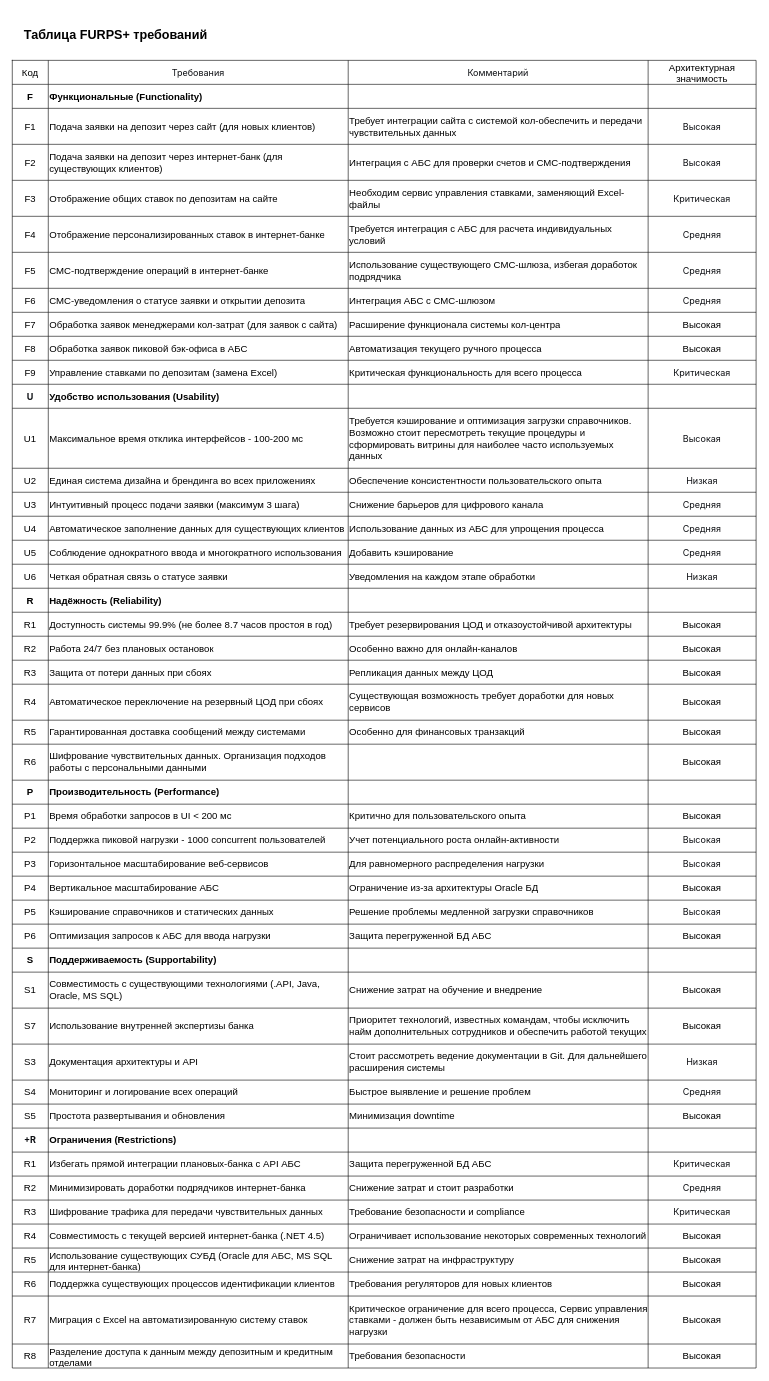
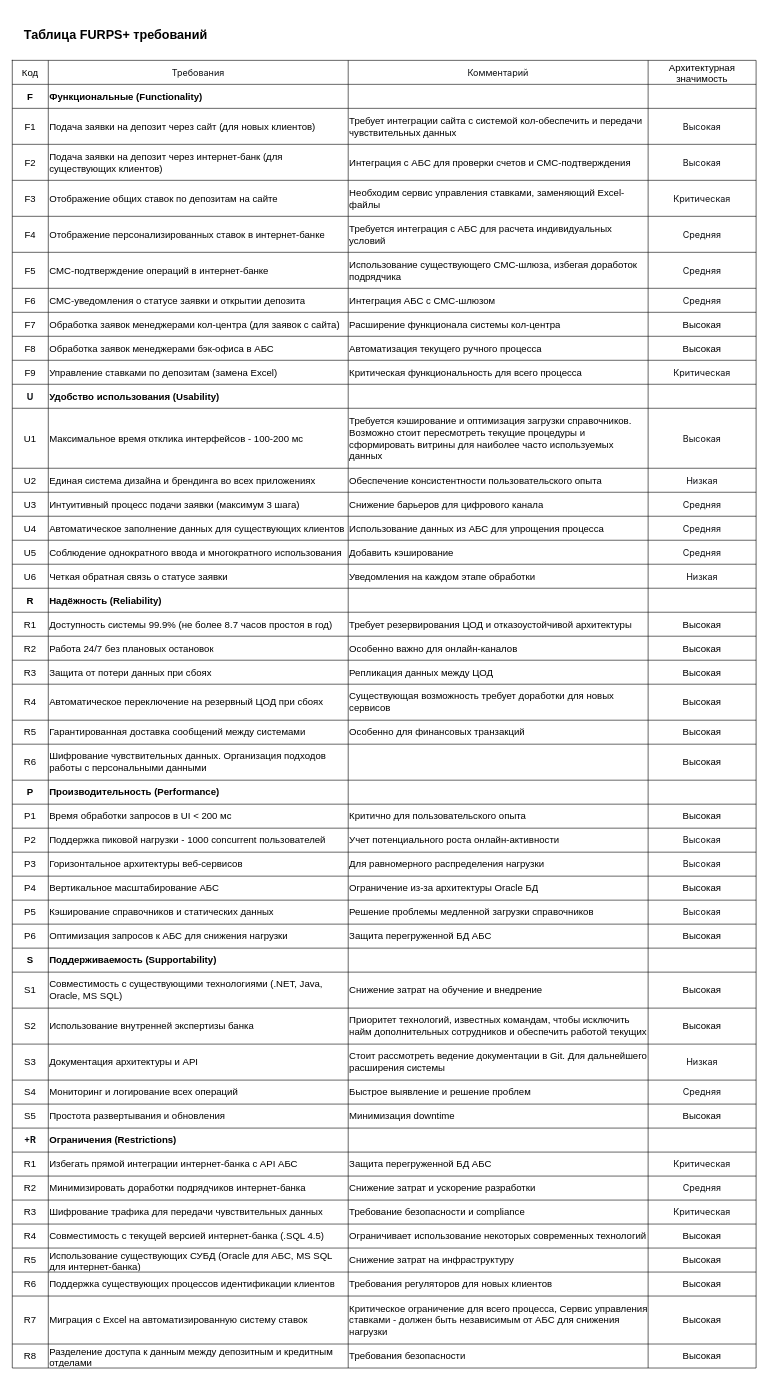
- <mxCell id="45" value="Обработка заявок менеджерами кол-затрат (для заявок с сайта)" style="shape=partialRectangle;whiteSpace=wrap;connectable=0;strokeColor=inherit;overflow=hidden;fillColor=none;top=0;left=0;bottom=0;right=0;pointerEvents=1;fontSize=16;labelBackgroundColor=none;fontFamily=Helvetica;align=left;verticalAlign=middle;" vertex="1" parent="43"><mxGeometry x="60" width="500" height="40" as="geometry"><mxRectangle width="500" height="40" as="alternateBounds" /></mxGeometry></mxCell>
+ <mxCell id="45" value="Обработка заявок менеджерами кол-центра (для заявок с сайта)" style="shape=partialRectangle;whiteSpace=wrap;connectable=0;strokeColor=inherit;overflow=hidden;fillColor=none;top=0;left=0;bottom=0;right=0;pointerEvents=1;fontSize=16;labelBackgroundColor=none;fontFamily=Helvetica;align=left;verticalAlign=middle;" vertex="1" parent="43"><mxGeometry x="60" width="500" height="40" as="geometry"><mxRectangle width="500" height="40" as="alternateBounds" /></mxGeometry></mxCell>
- <mxCell id="50" value="Обработка заявок пиковой бэк-офиса в АБС" style="shape=partialRectangle;whiteSpace=wrap;connectable=0;strokeColor=inherit;overflow=hidden;fillColor=none;top=0;left=0;bottom=0;right=0;pointerEvents=1;fontSize=16;labelBackgroundColor=none;fontFamily=Helvetica;align=left;verticalAlign=middle;" vertex="1" parent="48"><mxGeometry x="60" width="500" height="40" as="geometry"><mxRectangle width="500" height="40" as="alternateBounds" /></mxGeometry></mxCell>
+ <mxCell id="50" value="Обработка заявок менеджерами бэк-офиса в АБС" style="shape=partialRectangle;whiteSpace=wrap;connectable=0;strokeColor=inherit;overflow=hidden;fillColor=none;top=0;left=0;bottom=0;right=0;pointerEvents=1;fontSize=16;labelBackgroundColor=none;fontFamily=Helvetica;align=left;verticalAlign=middle;" vertex="1" parent="48"><mxGeometry x="60" width="500" height="40" as="geometry"><mxRectangle width="500" height="40" as="alternateBounds" /></mxGeometry></mxCell>
- <mxCell id="145" value="Горизонтальное масштабирование веб-сервисов" style="shape=partialRectangle;whiteSpace=wrap;connectable=0;strokeColor=inherit;overflow=hidden;fillColor=none;top=0;left=0;bottom=0;right=0;pointerEvents=1;fontSize=16;labelBackgroundColor=none;fontFamily=Helvetica;align=left;verticalAlign=middle;" vertex="1" parent="143"><mxGeometry x="60" width="500" height="40" as="geometry"><mxRectangle width="500" height="40" as="alternateBounds" /></mxGeometry></mxCell>
+ <mxCell id="145" value="Горизонтальное архитектуры веб-сервисов" style="shape=partialRectangle;whiteSpace=wrap;connectable=0;strokeColor=inherit;overflow=hidden;fillColor=none;top=0;left=0;bottom=0;right=0;pointerEvents=1;fontSize=16;labelBackgroundColor=none;fontFamily=Helvetica;align=left;verticalAlign=middle;" vertex="1" parent="143"><mxGeometry x="60" width="500" height="40" as="geometry"><mxRectangle width="500" height="40" as="alternateBounds" /></mxGeometry></mxCell>
- <mxCell id="160" value="Оптимизация запросов к АБС для ввода нагрузки" style="shape=partialRectangle;whiteSpace=wrap;connectable=0;strokeColor=inherit;overflow=hidden;fillColor=none;top=0;left=0;bottom=0;right=0;pointerEvents=1;fontSize=16;labelBackgroundColor=none;fontFamily=Helvetica;align=left;verticalAlign=middle;" vertex="1" parent="158"><mxGeometry x="60" width="500" height="40" as="geometry"><mxRectangle width="500" height="40" as="alternateBounds" /></mxGeometry></mxCell>
+ <mxCell id="160" value="Оптимизация запросов к АБС для снижения нагрузки" style="shape=partialRectangle;whiteSpace=wrap;connectable=0;strokeColor=inherit;overflow=hidden;fillColor=none;top=0;left=0;bottom=0;right=0;pointerEvents=1;fontSize=16;labelBackgroundColor=none;fontFamily=Helvetica;align=left;verticalAlign=middle;" vertex="1" parent="158"><mxGeometry x="60" width="500" height="40" as="geometry"><mxRectangle width="500" height="40" as="alternateBounds" /></mxGeometry></mxCell>
- <mxCell id="170" value="Совместимость с существующими технологиями (.API, Java, Oracle, MS SQL)" style="shape=partialRectangle;whiteSpace=wrap;connectable=0;strokeColor=inherit;overflow=hidden;fillColor=none;top=0;left=0;bottom=0;right=0;pointerEvents=1;fontSize=16;labelBackgroundColor=none;fontFamily=Helvetica;align=left;verticalAlign=middle;" vertex="1" parent="168"><mxGeometry x="60" width="500" height="60" as="geometry"><mxRectangle width="500" height="60" as="alternateBounds" /></mxGeometry></mxCell>
+ <mxCell id="170" value="Совместимость с существующими технологиями (.NET, Java, Oracle, MS SQL)" style="shape=partialRectangle;whiteSpace=wrap;connectable=0;strokeColor=inherit;overflow=hidden;fillColor=none;top=0;left=0;bottom=0;right=0;pointerEvents=1;fontSize=16;labelBackgroundColor=none;fontFamily=Helvetica;align=left;verticalAlign=middle;" vertex="1" parent="168"><mxGeometry x="60" width="500" height="60" as="geometry"><mxRectangle width="500" height="60" as="alternateBounds" /></mxGeometry></mxCell>
- <mxCell id="174" value="S7" style="shape=partialRectangle;html=1;whiteSpace=wrap;connectable=0;strokeColor=inherit;overflow=hidden;fillColor=none;top=0;left=0;bottom=0;right=0;pointerEvents=1;fontSize=16;" vertex="1" parent="173"><mxGeometry width="60" height="60" as="geometry"><mxRectangle width="60" height="60" as="alternateBounds" /></mxGeometry></mxCell>
+ <mxCell id="174" value="S2" style="shape=partialRectangle;html=1;whiteSpace=wrap;connectable=0;strokeColor=inherit;overflow=hidden;fillColor=none;top=0;left=0;bottom=0;right=0;pointerEvents=1;fontSize=16;" vertex="1" parent="173"><mxGeometry width="60" height="60" as="geometry"><mxRectangle width="60" height="60" as="alternateBounds" /></mxGeometry></mxCell>
- <mxCell id="200" value="Избегать прямой интеграции плановых-банка с API АБС" style="shape=partialRectangle;whiteSpace=wrap;connectable=0;strokeColor=inherit;overflow=hidden;fillColor=none;top=0;left=0;bottom=0;right=0;pointerEvents=1;fontSize=16;labelBackgroundColor=none;fontFamily=Helvetica;align=left;verticalAlign=middle;" vertex="1" parent="198"><mxGeometry x="60" width="500" height="40" as="geometry"><mxRectangle width="500" height="40" as="alternateBounds" /></mxGeometry></mxCell>
+ <mxCell id="200" value="Избегать прямой интеграции интернет-банка с API АБС" style="shape=partialRectangle;whiteSpace=wrap;connectable=0;strokeColor=inherit;overflow=hidden;fillColor=none;top=0;left=0;bottom=0;right=0;pointerEvents=1;fontSize=16;labelBackgroundColor=none;fontFamily=Helvetica;align=left;verticalAlign=middle;" vertex="1" parent="198"><mxGeometry x="60" width="500" height="40" as="geometry"><mxRectangle width="500" height="40" as="alternateBounds" /></mxGeometry></mxCell>
- <mxCell id="206" value="Снижение затрат и стоит разработки" style="shape=partialRectangle;whiteSpace=wrap;connectable=0;strokeColor=inherit;overflow=hidden;fillColor=none;top=0;left=0;bottom=0;right=0;pointerEvents=1;fontSize=16;align=left;" vertex="1" parent="203"><mxGeometry x="560" width="500" height="40" as="geometry"><mxRectangle width="500" height="40" as="alternateBounds" /></mxGeometry></mxCell>
+ <mxCell id="206" value="Снижение затрат и ускорение разработки" style="shape=partialRectangle;whiteSpace=wrap;connectable=0;strokeColor=inherit;overflow=hidden;fillColor=none;top=0;left=0;bottom=0;right=0;pointerEvents=1;fontSize=16;align=left;" vertex="1" parent="203"><mxGeometry x="560" width="500" height="40" as="geometry"><mxRectangle width="500" height="40" as="alternateBounds" /></mxGeometry></mxCell>
- <mxCell id="215" value="Совместимость с текущей версией интернет-банка (.NET 4.5)" style="shape=partialRectangle;whiteSpace=wrap;connectable=0;strokeColor=inherit;overflow=hidden;fillColor=none;top=0;left=0;bottom=0;right=0;pointerEvents=1;fontSize=16;labelBackgroundColor=none;fontFamily=Helvetica;align=left;verticalAlign=middle;" vertex="1" parent="213"><mxGeometry x="60" width="500" height="40" as="geometry"><mxRectangle width="500" height="40" as="alternateBounds" /></mxGeometry></mxCell>
+ <mxCell id="215" value="Совместимость с текущей версией интернет-банка (.SQL 4.5)" style="shape=partialRectangle;whiteSpace=wrap;connectable=0;strokeColor=inherit;overflow=hidden;fillColor=none;top=0;left=0;bottom=0;right=0;pointerEvents=1;fontSize=16;labelBackgroundColor=none;fontFamily=Helvetica;align=left;verticalAlign=middle;" vertex="1" parent="213"><mxGeometry x="60" width="500" height="40" as="geometry"><mxRectangle width="500" height="40" as="alternateBounds" /></mxGeometry></mxCell>
